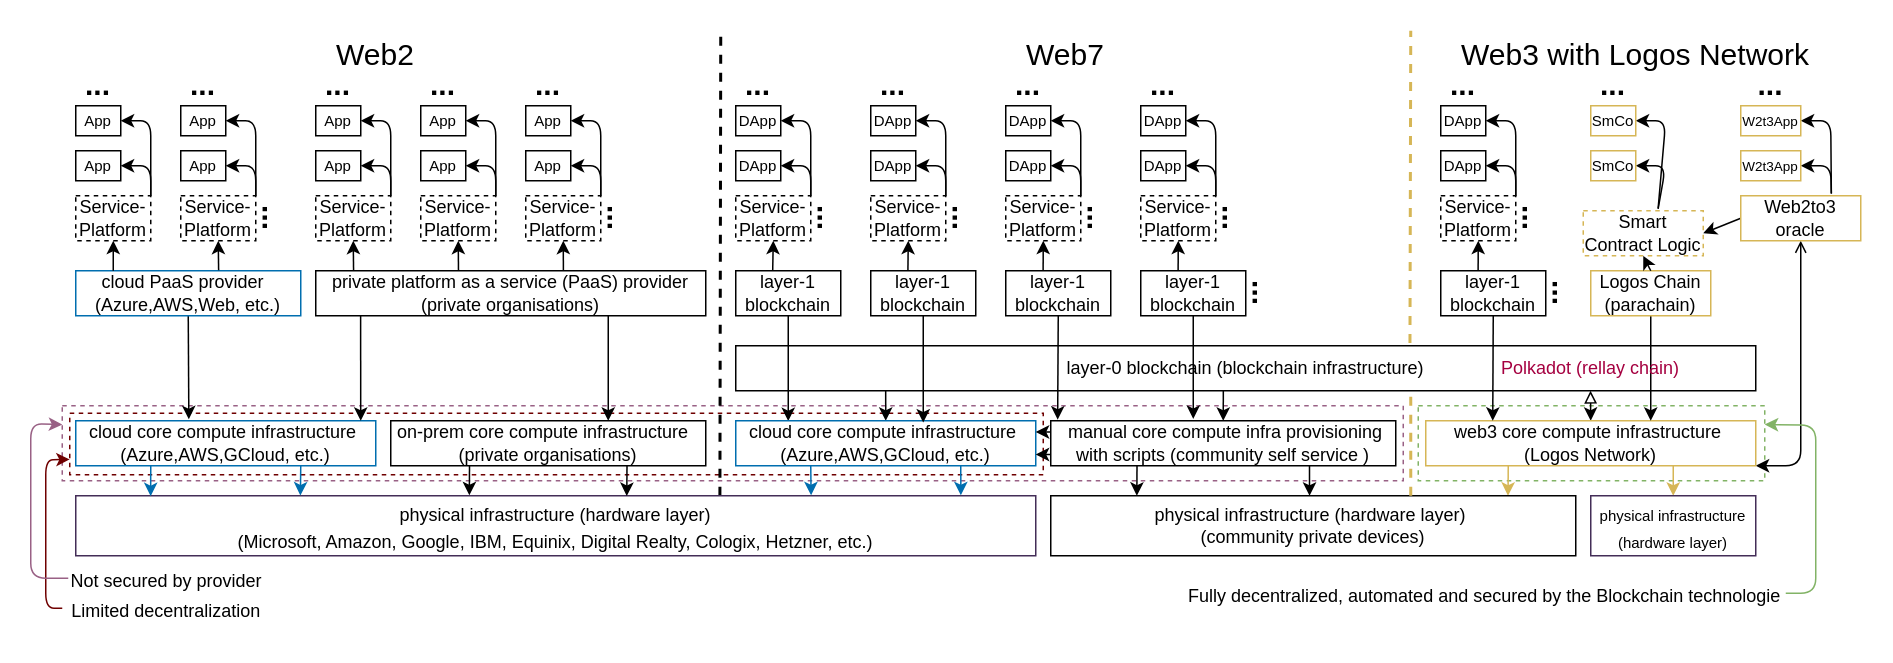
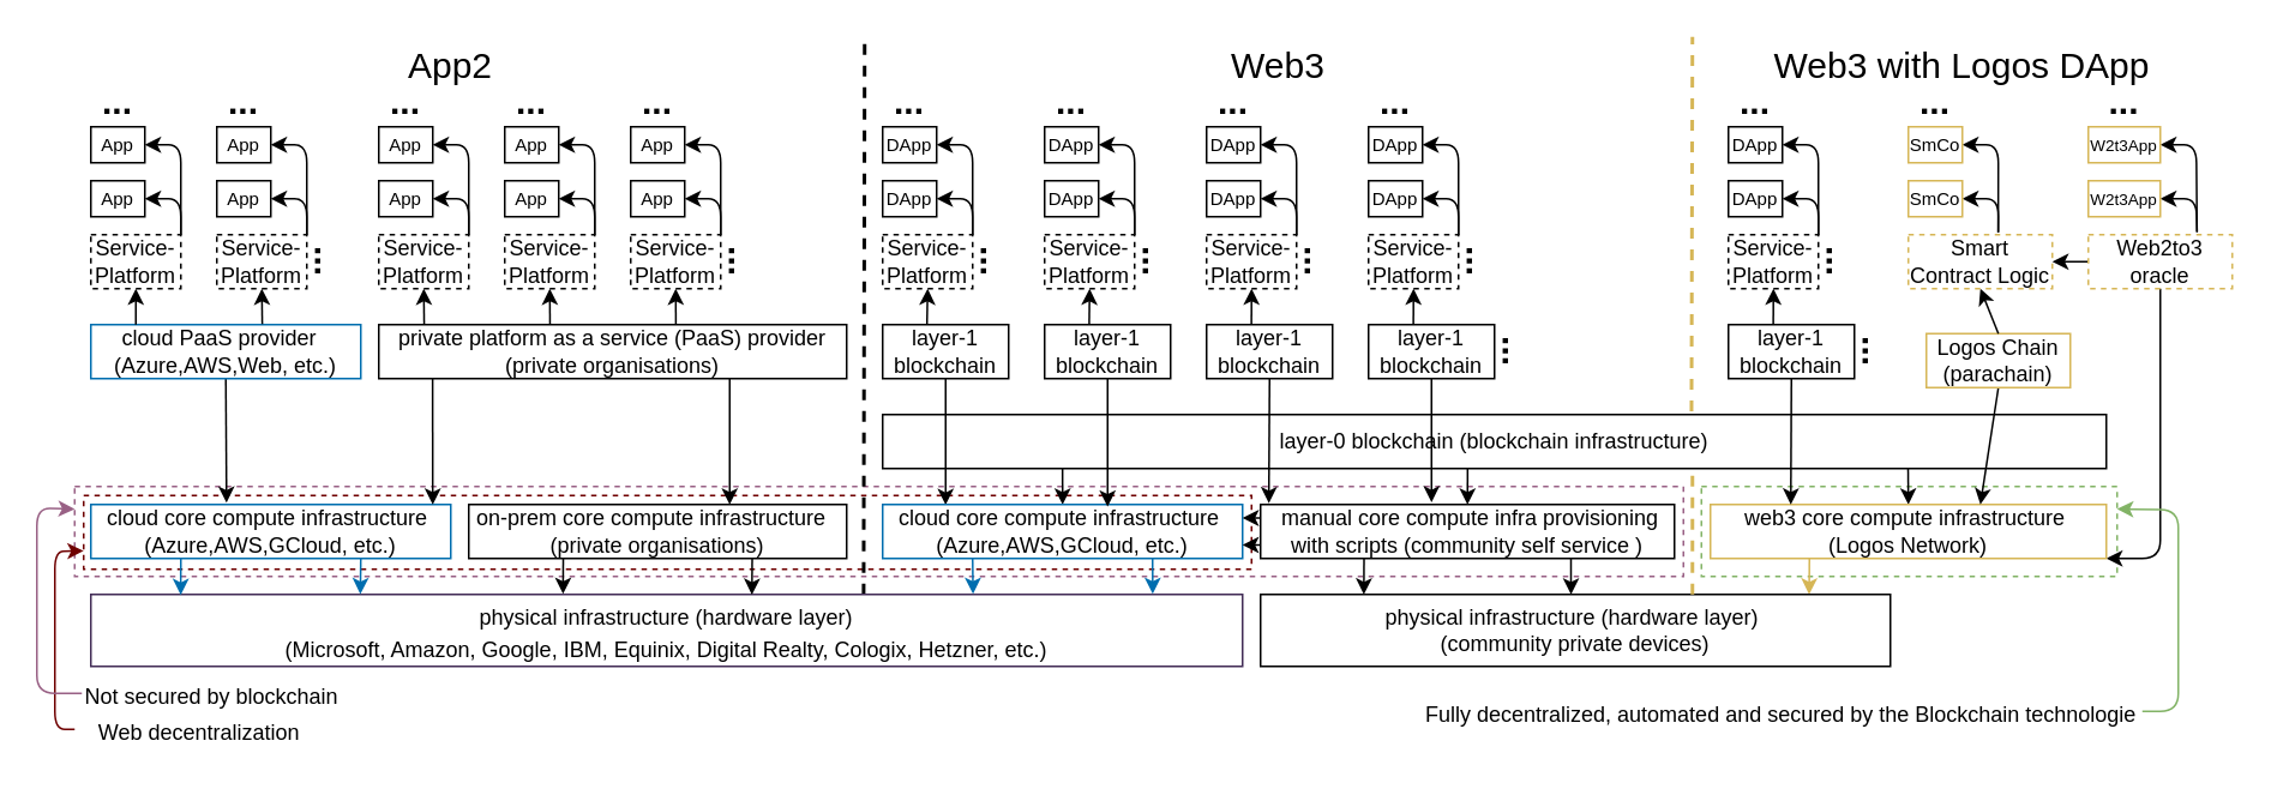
- <mxCell id="11" value="&lt;font style=&quot;font-size: 20px;&quot;&gt;Web2&lt;/font&gt;" style="text;html=1;strokeColor=none;fillColor=none;align=center;verticalAlign=middle;whiteSpace=wrap;rounded=0;dashed=1;fontSize=12;" parent="1" vertex="1"><mxGeometry x="220" y="20" width="60" height="30" as="geometry" /></mxCell>
+ <mxCell id="11" value="&lt;font style=&quot;font-size: 20px;&quot;&gt;App2&lt;/font&gt;" style="text;html=1;strokeColor=none;fillColor=none;align=center;verticalAlign=middle;whiteSpace=wrap;rounded=0;dashed=1;fontSize=12;" parent="1" vertex="1"><mxGeometry x="220" y="20" width="60" height="30" as="geometry" /></mxCell>
- <mxCell id="12" value="&lt;font style=&quot;font-size: 20px;&quot;&gt;Web7&lt;/font&gt;" style="text;html=1;strokeColor=none;fillColor=none;align=center;verticalAlign=middle;whiteSpace=wrap;rounded=0;dashed=1;fontSize=12;" parent="1" vertex="1"><mxGeometry x="680" y="20" width="60" height="30" as="geometry" /></mxCell>
+ <mxCell id="12" value="&lt;font style=&quot;font-size: 20px;&quot;&gt;Web3&lt;/font&gt;" style="text;html=1;strokeColor=none;fillColor=none;align=center;verticalAlign=middle;whiteSpace=wrap;rounded=0;dashed=1;fontSize=12;" parent="1" vertex="1"><mxGeometry x="680" y="20" width="60" height="30" as="geometry" /></mxCell>
- <mxCell id="13" value="&lt;font style=&quot;font-size: 20px;&quot;&gt;Web3 with Logos Network&lt;/font&gt;" style="text;html=1;strokeColor=none;fillColor=none;align=center;verticalAlign=middle;whiteSpace=wrap;rounded=0;dashed=1;fontSize=12;" parent="1" vertex="1"><mxGeometry x="960" y="25" width="260" height="20" as="geometry" /></mxCell>
+ <mxCell id="13" value="&lt;font style=&quot;font-size: 20px;&quot;&gt;Web3 with Logos DApp&lt;/font&gt;" style="text;html=1;strokeColor=none;fillColor=none;align=center;verticalAlign=middle;whiteSpace=wrap;rounded=0;dashed=1;fontSize=12;" parent="1" vertex="1"><mxGeometry x="960" y="25" width="260" height="20" as="geometry" /></mxCell>
- <mxCell id="124" value="Web2to3&lt;br&gt;oracle" style="rounded=0;whiteSpace=wrap;html=1;fillColor=none;dashed=0;gradientColor=#ffd966;strokeColor=#d6b656;" parent="1" vertex="1"><mxGeometry x="1160" y="130" width="80" height="30" as="geometry" /></mxCell>
+ <mxCell id="124" value="Web2to3&lt;br&gt;oracle" style="rounded=0;whiteSpace=wrap;html=1;fillColor=none;dashed=1;gradientColor=#ffd966;strokeColor=#d6b656;" parent="1" vertex="1"><mxGeometry x="1160" y="130" width="80" height="30" as="geometry" /></mxCell>
- <mxCell id="111" value="Smart Contract Logic" style="rounded=0;whiteSpace=wrap;html=1;fillColor=none;dashed=1;gradientColor=#ffd966;strokeColor=#d6b656;" parent="1" vertex="1"><mxGeometry x="1055" y="140" width="80" height="30" as="geometry" /></mxCell>
+ <mxCell id="111" value="Smart Contract Logic" style="rounded=0;whiteSpace=wrap;html=1;fillColor=none;dashed=1;gradientColor=#ffd966;strokeColor=#d6b656;" parent="1" vertex="1"><mxGeometry x="1060" y="130" width="80" height="30" as="geometry" /></mxCell>
- <mxCell id="27" style="edgeStyle=none;html=1;exitX=1;exitY=1;exitDx=0;exitDy=0;entryX=0.5;entryY=1;entryDx=0;entryDy=0;strokeColor=default;fontSize=12;startArrow=classic;startFill=1;endArrow=open;endFill=0;" parent="1" source="28" target="124" edge="1"><mxGeometry relative="1" as="geometry"><mxPoint x="1140" y="310" as="sourcePoint" /><Array as="points"><mxPoint x="1200" y="310" /></Array></mxGeometry></mxCell>
+ <mxCell id="27" style="edgeStyle=none;html=1;exitX=1;exitY=1;exitDx=0;exitDy=0;entryX=0.5;entryY=1;entryDx=0;entryDy=0;strokeColor=default;fontSize=12;startArrow=classic;startFill=1;endArrow=none;endFill=0;" parent="1" source="28" target="124" edge="1"><mxGeometry relative="1" as="geometry"><mxPoint x="1140" y="310" as="sourcePoint" /><Array as="points"><mxPoint x="1200" y="310" /></Array></mxGeometry></mxCell>
- <mxCell id="107" value="Logos Chain (parachain)" style="rounded=0;whiteSpace=wrap;html=1;fillColor=none;gradientColor=#ffd966;strokeColor=#d6b656;" parent="1" vertex="1"><mxGeometry x="1060" y="180" width="80" height="30" as="geometry" /></mxCell>
+ <mxCell id="107" value="Logos Chain (parachain)" style="rounded=0;whiteSpace=wrap;html=1;fillColor=none;gradientColor=#ffd966;strokeColor=#d6b656;" parent="1" vertex="1"><mxGeometry x="1070" y="185" width="80" height="30" as="geometry" /></mxCell>
- <mxCell id="108" value="&lt;font color=&quot;#a50040&quot; style=&quot;font-size: 12px;&quot;&gt;Polkadot (rellay chain)&lt;/font&gt;" style="text;html=1;strokeColor=none;fillColor=none;align=center;verticalAlign=middle;whiteSpace=wrap;rounded=0;dashed=1;fontSize=10;" parent="1" vertex="1"><mxGeometry x="990" y="230" width="140" height="30" as="geometry" /></mxCell>
- <mxCell id="26" style="edgeStyle=none;html=1;exitX=0.5;exitY=0;exitDx=0;exitDy=0;entryX=0.838;entryY=1;entryDx=0;entryDy=0;entryPerimeter=0;fontSize=10;startArrow=classic;startFill=1;endArrow=block;endFill=0;" parent="1" source="28" target="21" edge="1"><mxGeometry relative="1" as="geometry" /></mxCell>
+ <mxCell id="26" style="edgeStyle=none;html=1;exitX=0.5;exitY=0;exitDx=0;exitDy=0;entryX=0.838;entryY=1;entryDx=0;entryDy=0;entryPerimeter=0;fontSize=10;startArrow=classic;startFill=1;endArrow=none;endFill=0;" parent="1" source="28" target="21" edge="1"><mxGeometry relative="1" as="geometry" /></mxCell>
- <mxCell id="25" style="edgeStyle=none;html=1;exitX=0.75;exitY=1;exitDx=0;exitDy=0;entryX=0.5;entryY=0;entryDx=0;entryDy=0;fontSize=10;startArrow=none;startFill=0;endArrow=classic;endFill=1;fillColor=#fff2cc;gradientColor=#ffd966;strokeColor=#d6b656;" parent="1" source="28" target="75" edge="1"><mxGeometry relative="1" as="geometry" /></mxCell>
- <mxCell id="75" value="&lt;font style=&quot;&quot;&gt;&lt;font style=&quot;font-size: 10px;&quot;&gt;physical infrastructure (hardware layer)&lt;/font&gt;&lt;br&gt;&lt;/font&gt;" style="rounded=0;whiteSpace=wrap;html=1;fontSize=15;fillColor=none;fontColor=default;strokeColor=#432D57;" parent="1" vertex="1"><mxGeometry x="1060" y="330" width="110" height="40" as="geometry" /></mxCell>
- <mxCell id="8" value="&lt;font style=&quot;font-size: 12px;&quot;&gt;Not secured by provider&lt;/font&gt;" style="text;whiteSpace=wrap;html=1;fontSize=15;" parent="1" vertex="1"><mxGeometry x="45" y="370" width="180" height="30" as="geometry" /></mxCell>
+ <mxCell id="8" value="&lt;font style=&quot;font-size: 12px;&quot;&gt;Not secured by blockchain&lt;/font&gt;" style="text;whiteSpace=wrap;html=1;fontSize=15;" parent="1" vertex="1"><mxGeometry x="45" y="370" width="180" height="30" as="geometry" /></mxCell>
- <mxCell id="6" value="&lt;font style=&quot;font-size: 12px;&quot;&gt;Limited decentralization&lt;/font&gt;" style="text;html=1;strokeColor=none;fillColor=none;align=center;verticalAlign=middle;whiteSpace=wrap;rounded=0;fontSize=15;" parent="1" vertex="1"><mxGeometry x="41" y="390" width="139" height="30" as="geometry" /></mxCell>
+ <mxCell id="6" value="&lt;font style=&quot;font-size: 12px;&quot;&gt;Web decentralization&lt;/font&gt;" style="text;html=1;strokeColor=none;fillColor=none;align=center;verticalAlign=middle;whiteSpace=wrap;rounded=0;fontSize=15;" parent="1" vertex="1"><mxGeometry x="41" y="390" width="139" height="30" as="geometry" /></mxCell>
